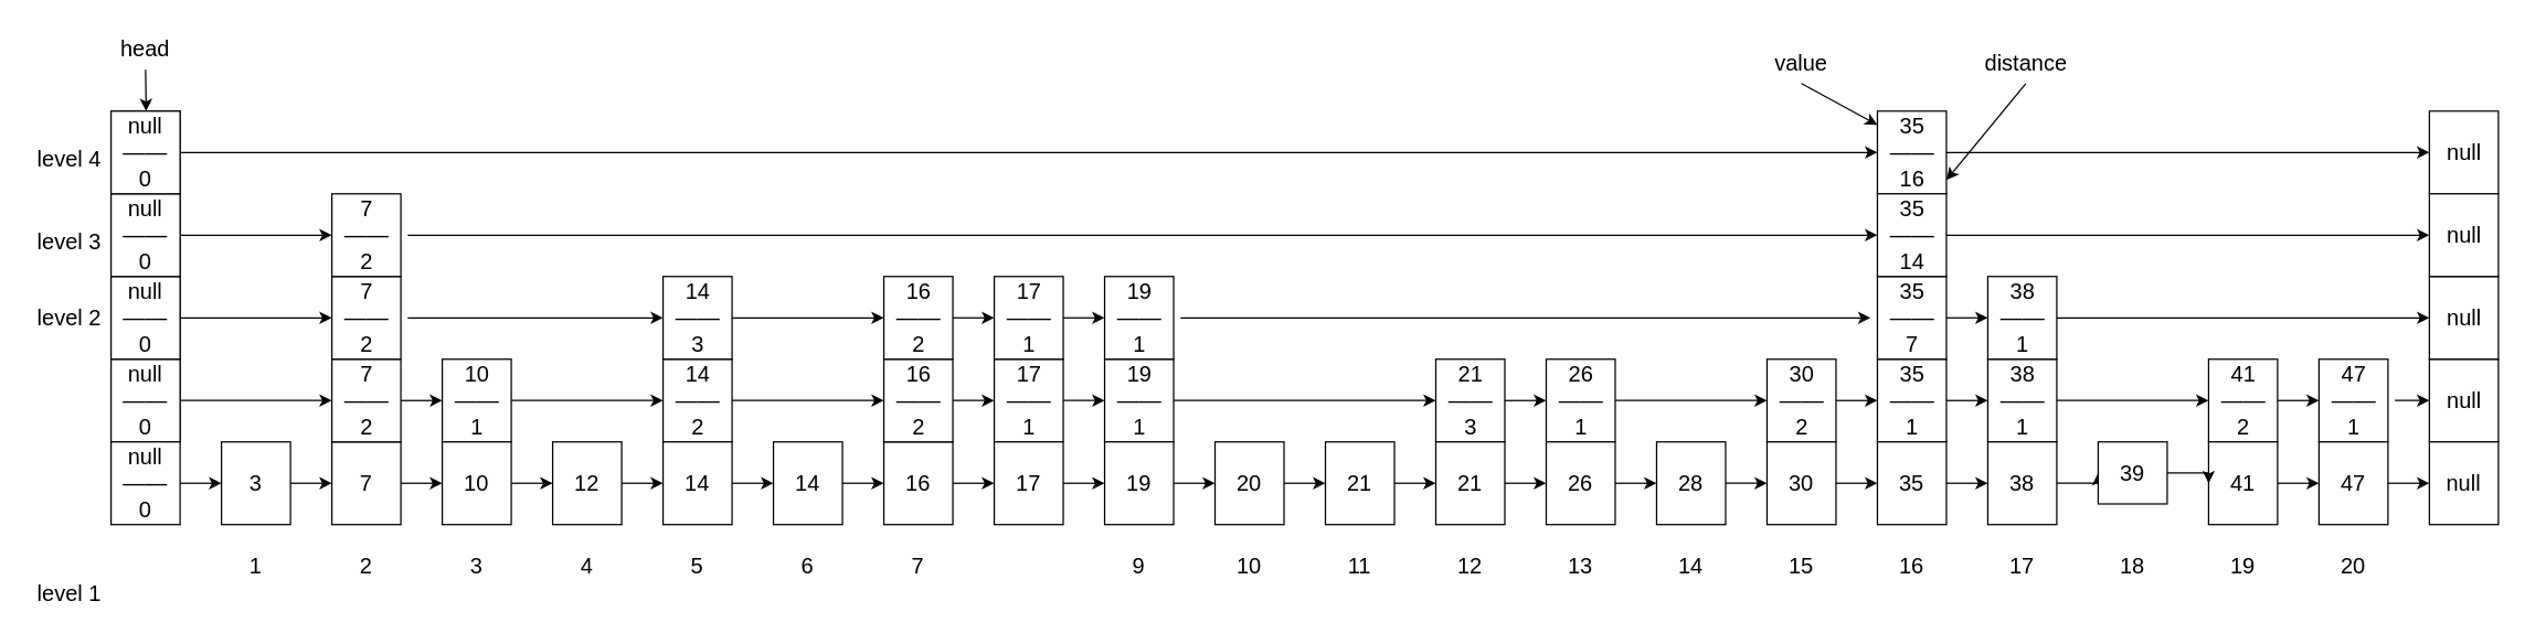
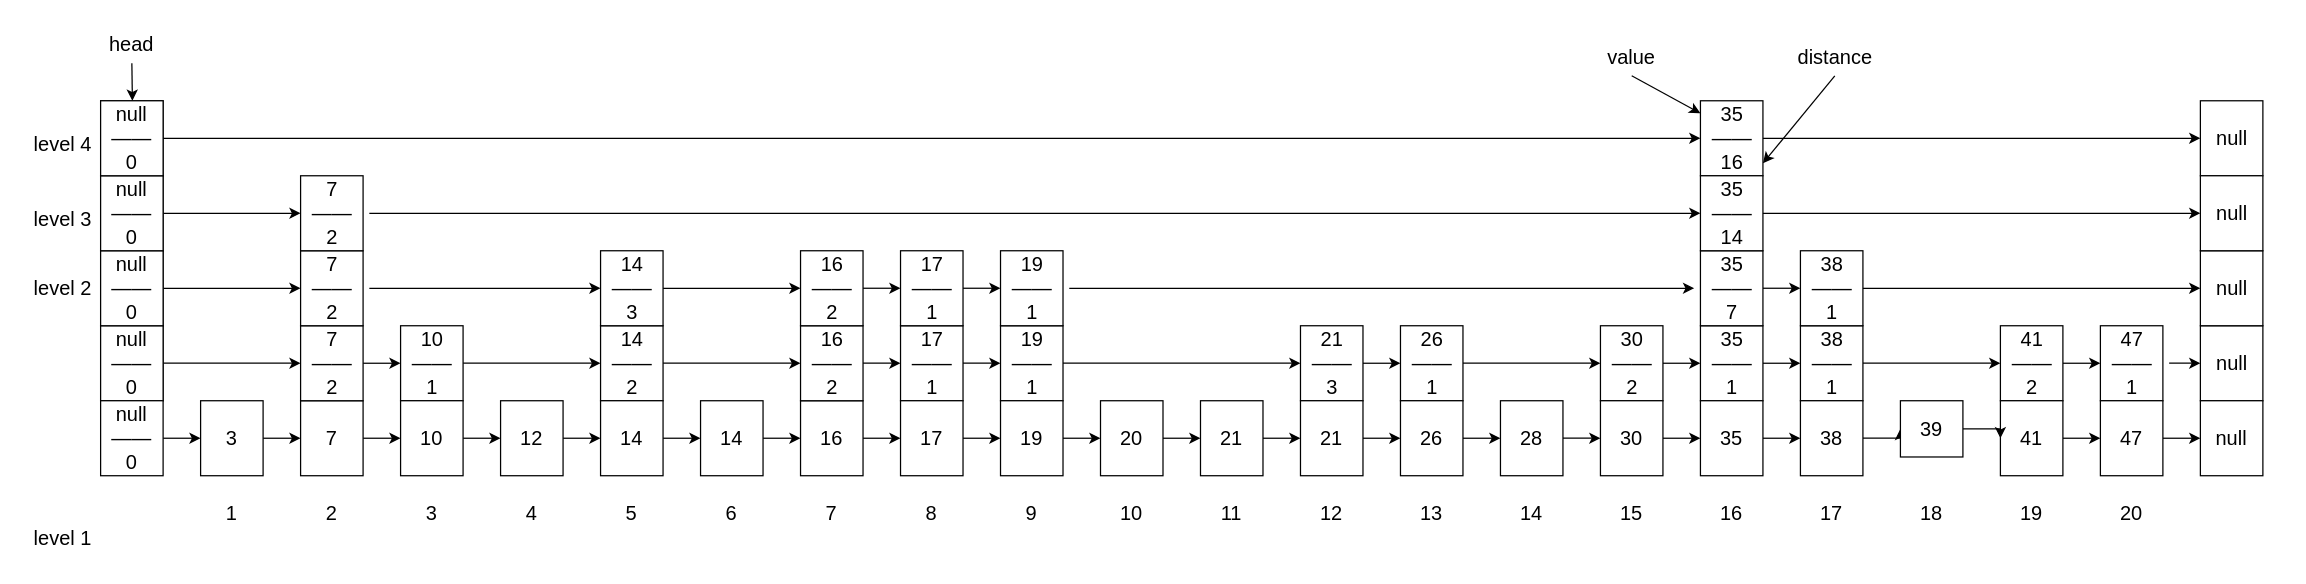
+ <mxCell id="7" value="8" style="rounded=0;whiteSpace=wrap;html=1;fontSize=16;strokeColor=#FFFFFF;" parent="1" vertex="1"><mxGeometry x="720" y="380" width="50" height="60" as="geometry" /></mxCell>
